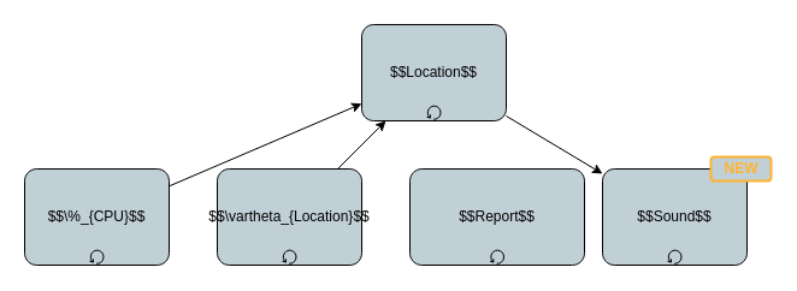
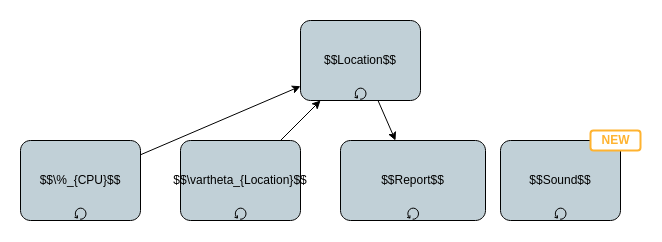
+ <mxCell id="6" style="edgeStyle=none;rounded=0;orthogonalLoop=1;jettySize=auto;html=1;" edge="1" parent="1" source="8" target="9"><mxGeometry relative="1" as="geometry" /></mxCell>
- <mxCell id="7" style="edgeStyle=none;rounded=0;orthogonalLoop=1;jettySize=auto;html=1;" edge="1" parent="1" source="8" target="10"><mxGeometry relative="1" as="geometry" /></mxCell>
- <mxCell id="11" value="NEW" style="dashed=0;html=1;rounded=1;strokeColor=#ffb330;fontSize=12;align=center;fontStyle=1;strokeWidth=2;fontColor=#FFB330;fillColor=#c1d0d7;" vertex="1" parent="1"><mxGeometry x="590" y="130" width="50" height="20" as="geometry" /></mxCell>
+ <mxCell id="11" value="NEW" style="dashed=0;html=1;rounded=1;strokeColor=#ffb330;fontSize=12;align=center;fontStyle=1;strokeWidth=2;fontColor=#FFB330;fillColor=#ffffff;" vertex="1" parent="1"><mxGeometry x="590" y="130" width="50" height="20" as="geometry" /></mxCell>
